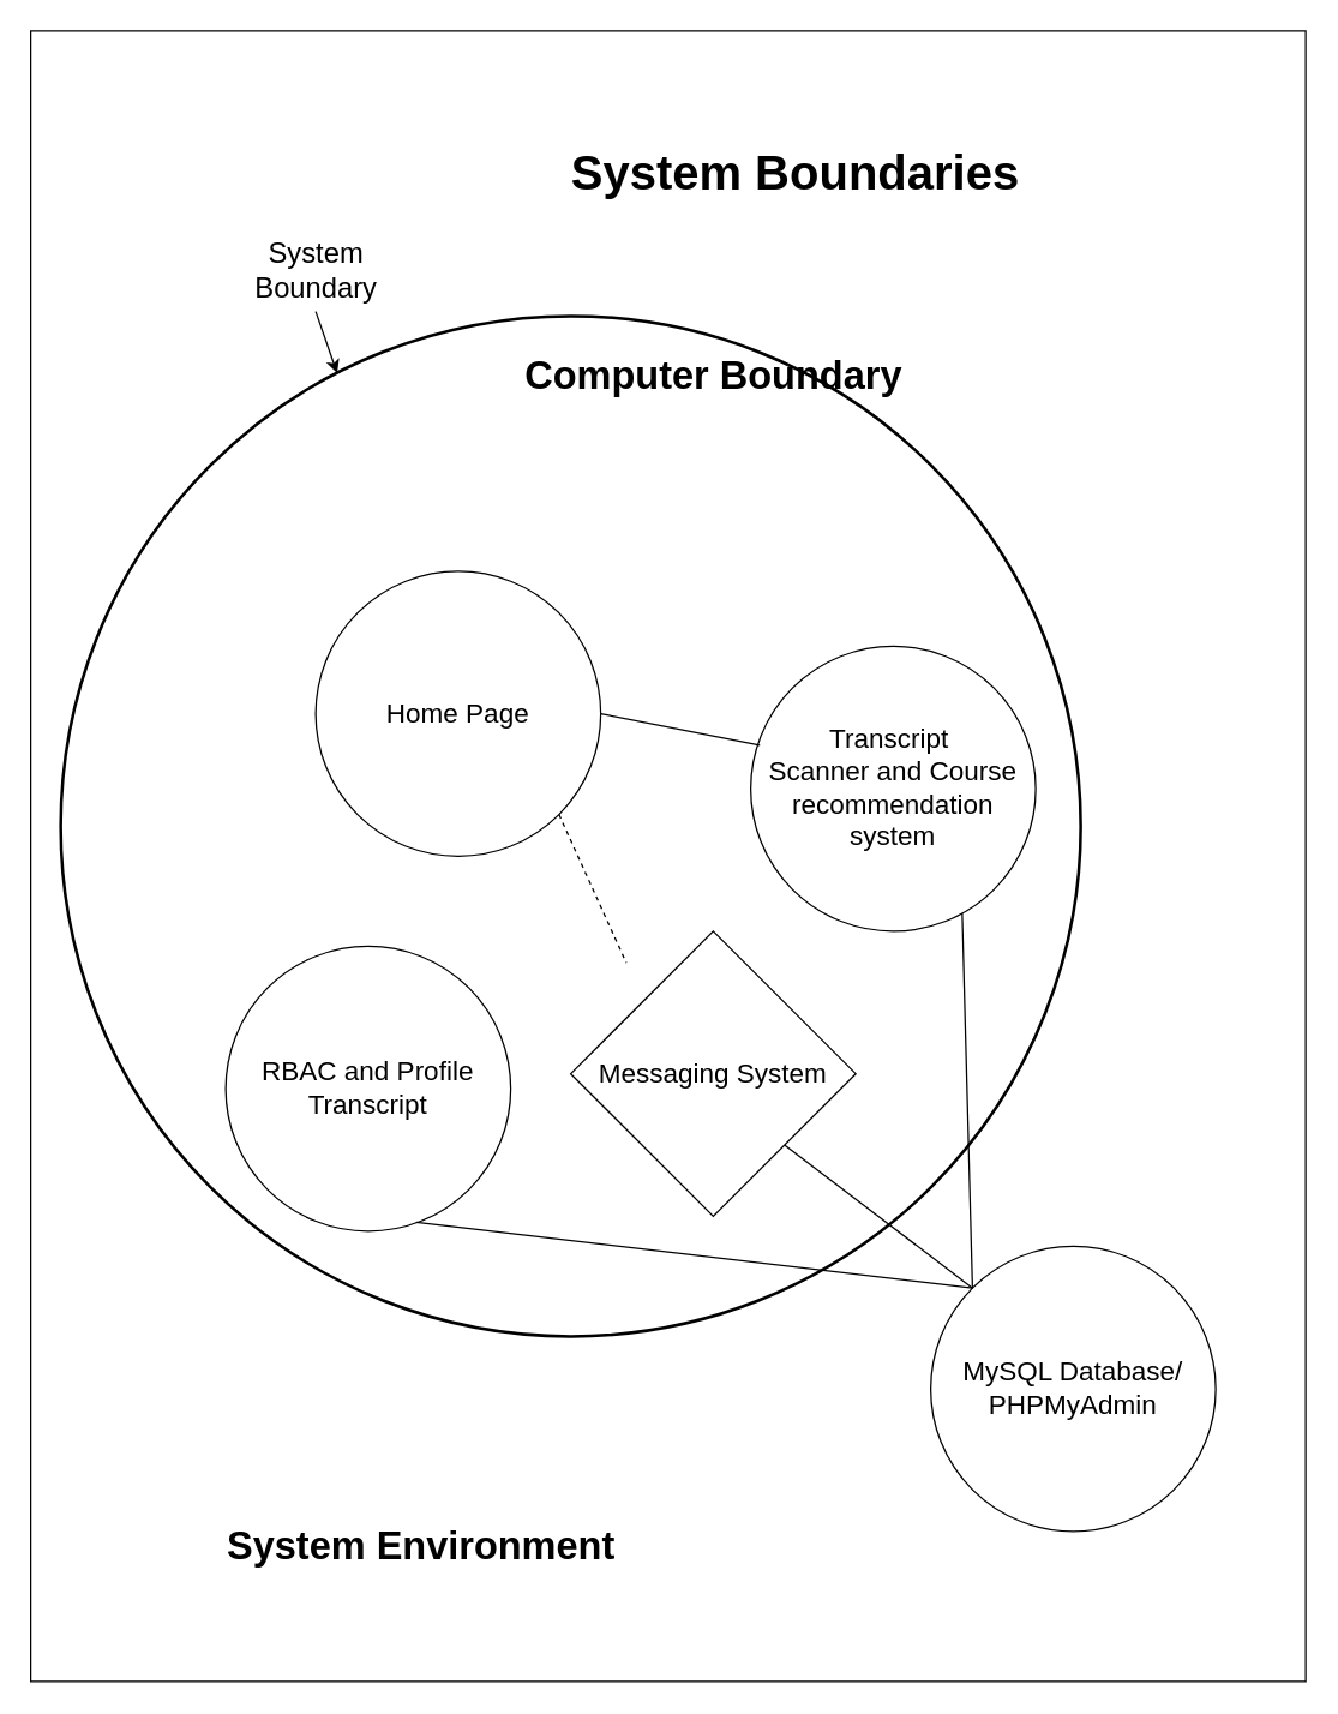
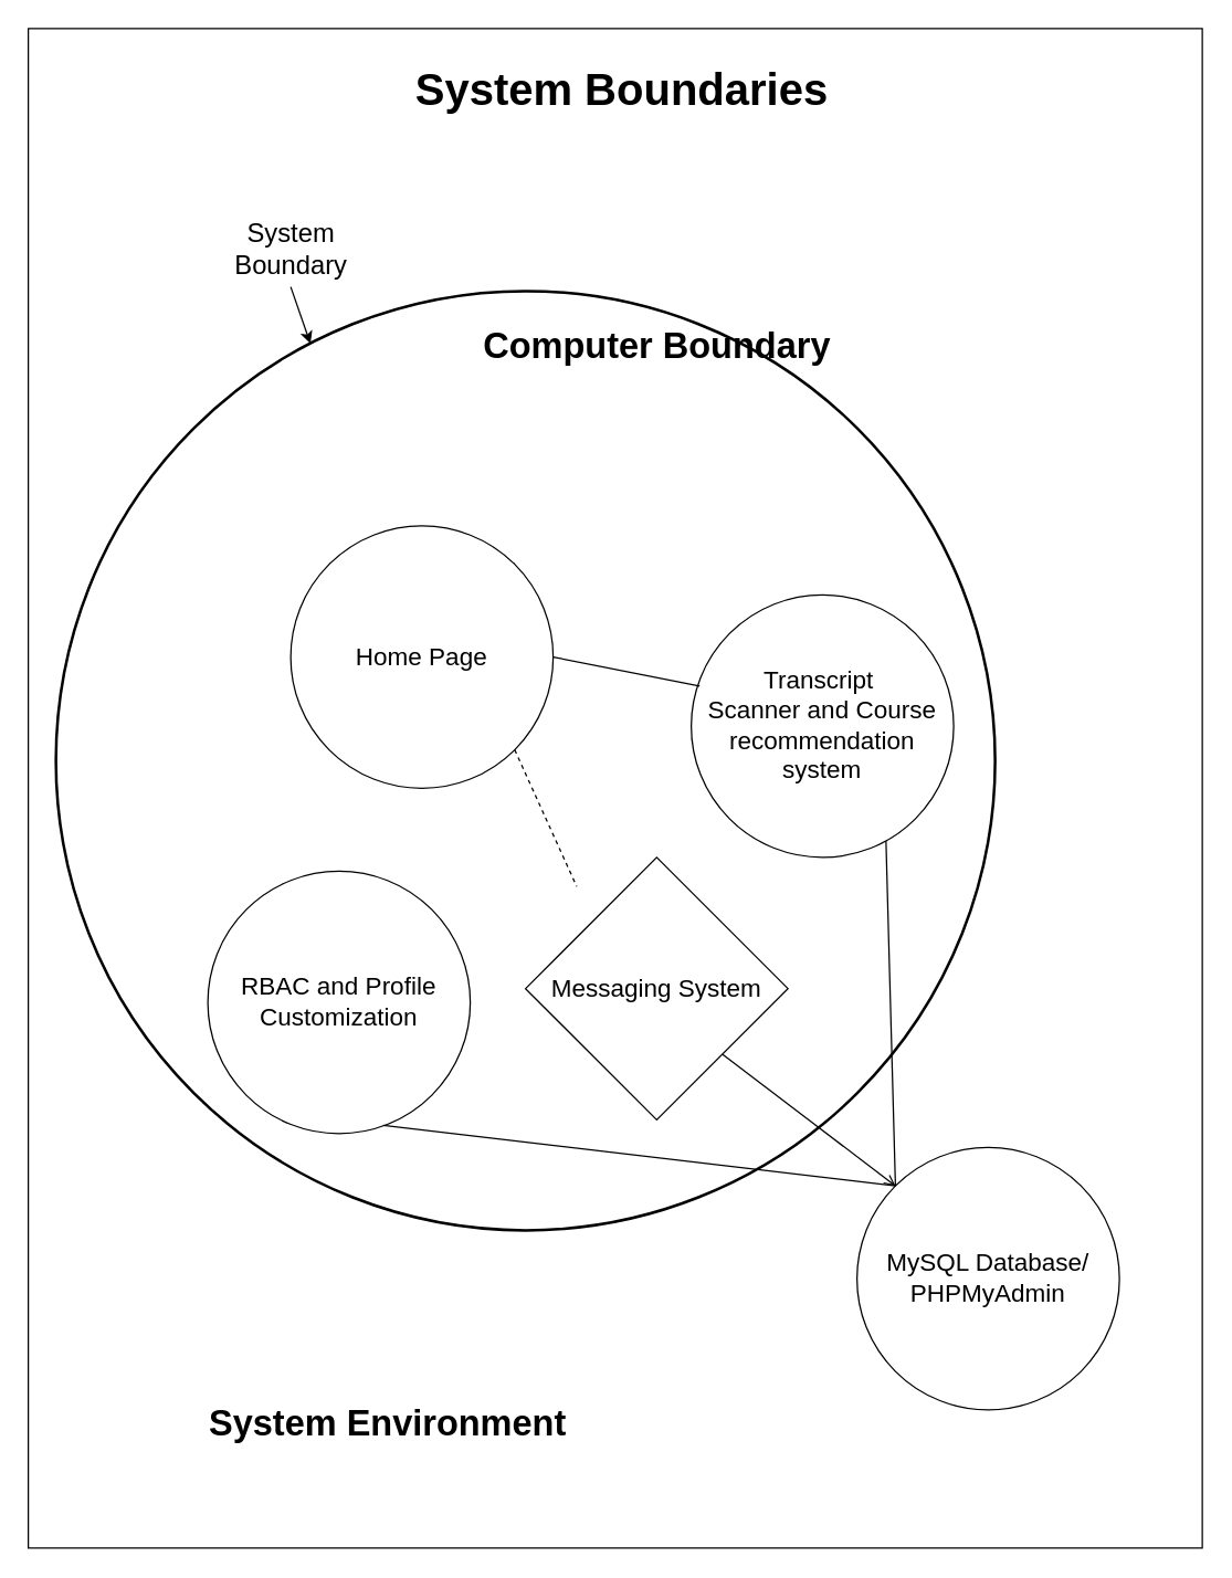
- <mxCell id="11" value="&lt;font style=&quot;font-size: 32px;&quot;&gt;&lt;b&gt;&amp;nbsp;System Boundaries&lt;/b&gt;&lt;/font&gt;" style="text;html=1;align=center;verticalAlign=middle;resizable=0;points=[];autosize=1;strokeColor=none;fillColor=none;" parent="1" vertex="1"><mxGeometry x="360" y="90" width="330" height="50" as="geometry" /></mxCell>
+ <mxCell id="11" value="&lt;font style=&quot;font-size: 32px;&quot;&gt;&lt;b&gt;&amp;nbsp;System Boundaries&lt;/b&gt;&lt;/font&gt;" style="text;html=1;align=center;verticalAlign=middle;resizable=0;points=[];autosize=1;strokeColor=none;fillColor=none;" parent="1" vertex="1"><mxGeometry x="280" y="40" width="330" height="50" as="geometry" /></mxCell>
- <mxCell id="9" value="&lt;font style=&quot;font-size: 18px;&quot;&gt;RBAC and Profile Transcript&lt;/font&gt;" style="ellipse;whiteSpace=wrap;html=1;aspect=fixed;" parent="1" vertex="1"><mxGeometry x="150" y="630" width="190" height="190" as="geometry" /></mxCell>
+ <mxCell id="9" value="&lt;font style=&quot;font-size: 18px;&quot;&gt;RBAC and Profile Customization&lt;/font&gt;" style="ellipse;whiteSpace=wrap;html=1;aspect=fixed;" parent="1" vertex="1"><mxGeometry x="150" y="630" width="190" height="190" as="geometry" /></mxCell>
- <mxCell id="16" style="rounded=0;orthogonalLoop=1;jettySize=auto;html=1;exitX=1;exitY=1;exitDx=0;exitDy=0;entryX=0;entryY=0;entryDx=0;entryDy=0;endArrow=none;startFill=0;" edge="1" parent="1" source="10" target="8"><mxGeometry relative="1" as="geometry"><mxPoint x="412" y="542" as="sourcePoint" /><mxPoint x="447" y="661" as="targetPoint" /></mxGeometry></mxCell>
+ <mxCell id="16" style="rounded=0;orthogonalLoop=1;jettySize=auto;html=1;exitX=1;exitY=1;exitDx=0;exitDy=0;entryX=0;entryY=0;entryDx=0;entryDy=0;endArrow=open;startFill=0;" edge="1" parent="1" source="10" target="8"><mxGeometry relative="1" as="geometry"><mxPoint x="412" y="542" as="sourcePoint" /><mxPoint x="447" y="661" as="targetPoint" /></mxGeometry></mxCell>
